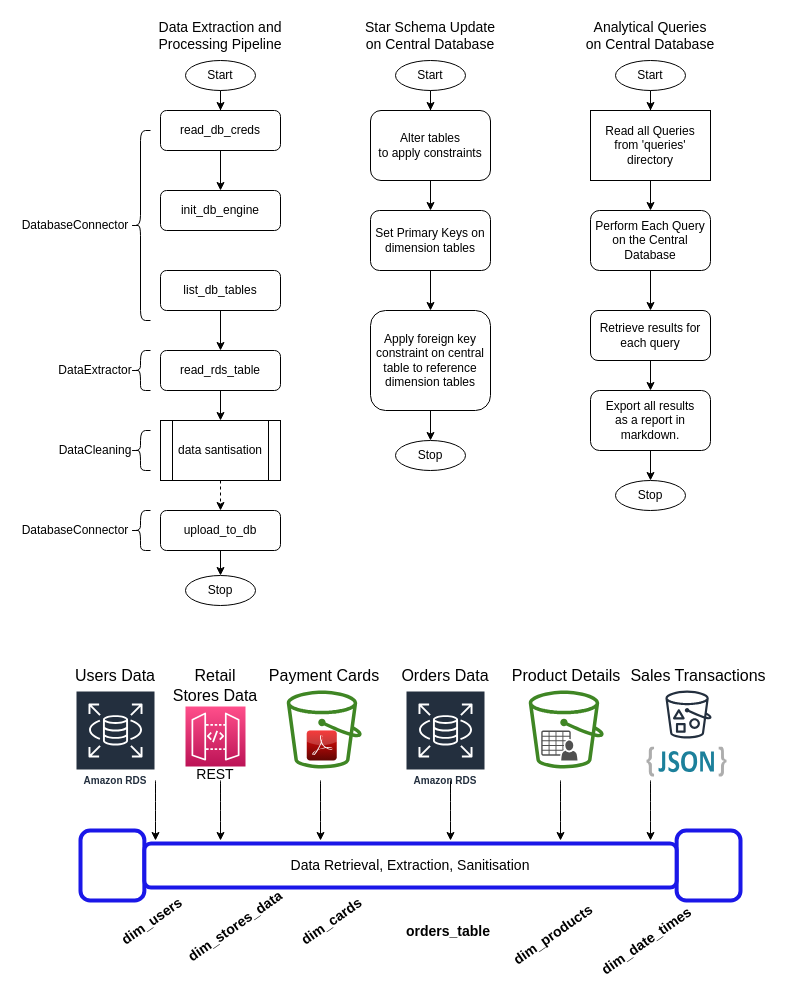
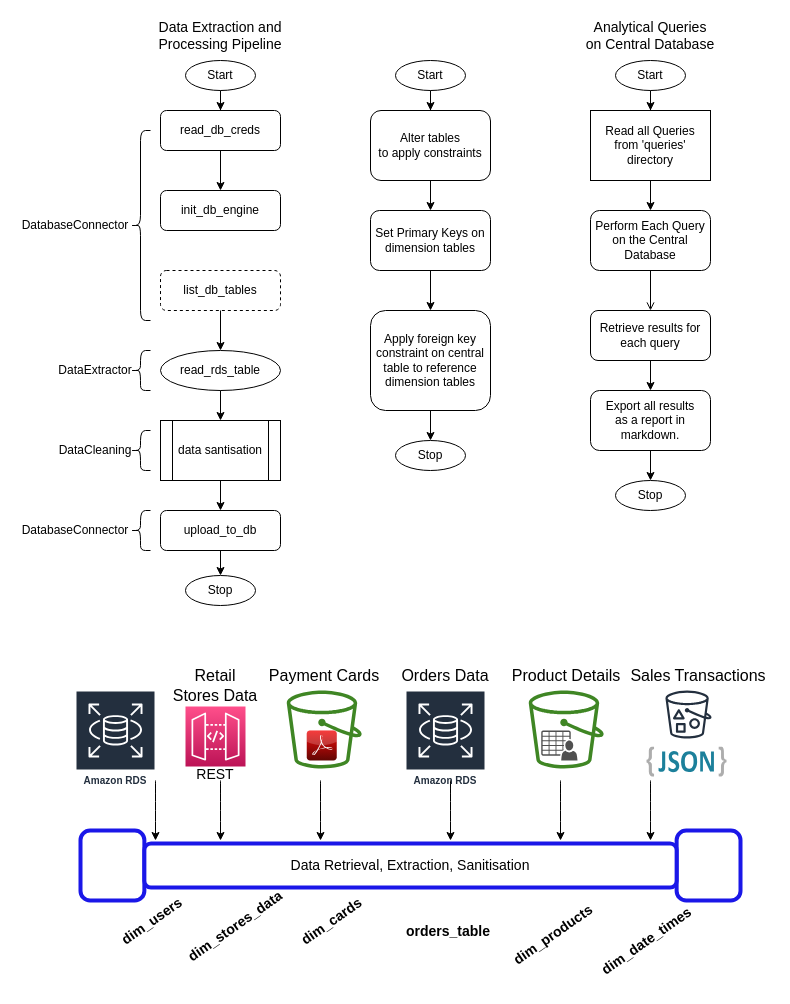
- <mxCell id="35" value="Star Schema Update&lt;br&gt;on Central Database" style="text;html=1;strokeColor=none;fillColor=none;align=center;verticalAlign=middle;whiteSpace=wrap;rounded=0;fontSize=14;fontFamily=Helvetica;fontColor=default;" parent="2" vertex="1"><mxGeometry x="310" width="200" height="30" as="geometry" /></mxCell>
- <mxCell id="6" value="list_db_tables" style="rounded=1;whiteSpace=wrap;html=1;glass=0;strokeWidth=1;shadow=0;" parent="2" vertex="1"><mxGeometry x="140" y="250" width="120" height="40" as="geometry" /></mxCell>
+ <mxCell id="6" value="list_db_tables" style="rounded=1;whiteSpace=wrap;html=1;glass=0;strokeWidth=1;shadow=0;dashed=1;" parent="2" vertex="1"><mxGeometry x="140" y="250" width="120" height="40" as="geometry" /></mxCell>
- <mxCell id="42" style="edgeStyle=orthogonalEdgeStyle;rounded=0;orthogonalLoop=1;jettySize=auto;html=1;exitX=0.5;exitY=1;exitDx=0;exitDy=0;entryX=0.5;entryY=0;entryDx=0;entryDy=0;" parent="2" source="39" target="41" edge="1"><mxGeometry relative="1" as="geometry" /></mxCell>
+ <mxCell id="42" style="edgeStyle=orthogonalEdgeStyle;rounded=0;orthogonalLoop=1;jettySize=auto;html=1;exitX=0.5;exitY=1;exitDx=0;exitDy=0;entryX=0.5;entryY=0;entryDx=0;entryDy=0;endArrow=open;" parent="2" source="39" target="41" edge="1"><mxGeometry relative="1" as="geometry" /></mxCell>
- <mxCell id="7" value="read_rds_table" style="rounded=1;whiteSpace=wrap;html=1;glass=0;strokeWidth=1;shadow=0;" parent="2" vertex="1"><mxGeometry x="140" y="330" width="120" height="40" as="geometry" /></mxCell>
+ <mxCell id="7" value="read_rds_table" style="ellipse;whiteSpace=wrap;html=1;glass=0;strokeWidth=1;shadow=0;" parent="2" vertex="1"><mxGeometry x="140" y="330" width="120" height="40" as="geometry" /></mxCell>
- <mxCell id="23" style="edgeStyle=orthogonalEdgeStyle;rounded=0;orthogonalLoop=1;jettySize=auto;html=1;exitX=0.5;exitY=1;exitDx=0;exitDy=0;entryX=0.5;entryY=0;entryDx=0;entryDy=0;dashed=1;" parent="2" source="24" target="15" edge="1"><mxGeometry relative="1" as="geometry" /></mxCell>
+ <mxCell id="23" style="edgeStyle=orthogonalEdgeStyle;rounded=0;orthogonalLoop=1;jettySize=auto;html=1;exitX=0.5;exitY=1;exitDx=0;exitDy=0;entryX=0.5;entryY=0;entryDx=0;entryDy=0;" parent="2" source="24" target="15" edge="1"><mxGeometry relative="1" as="geometry" /></mxCell>
- <mxCell id="54" value="Users Data" style="text;html=1;strokeColor=none;fillColor=none;align=center;verticalAlign=middle;whiteSpace=wrap;rounded=0;fontSize=16;" vertex="1" parent="53"><mxGeometry width="90" height="30" as="geometry" /></mxCell>
